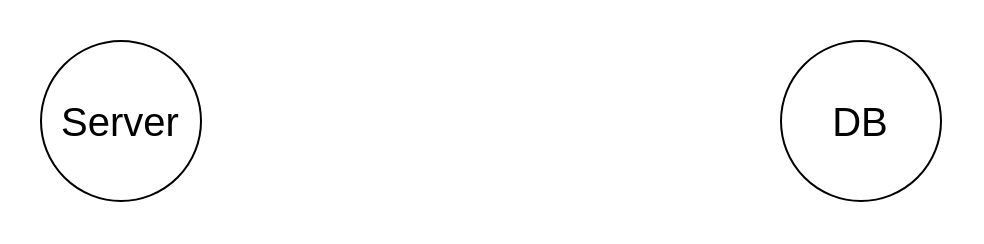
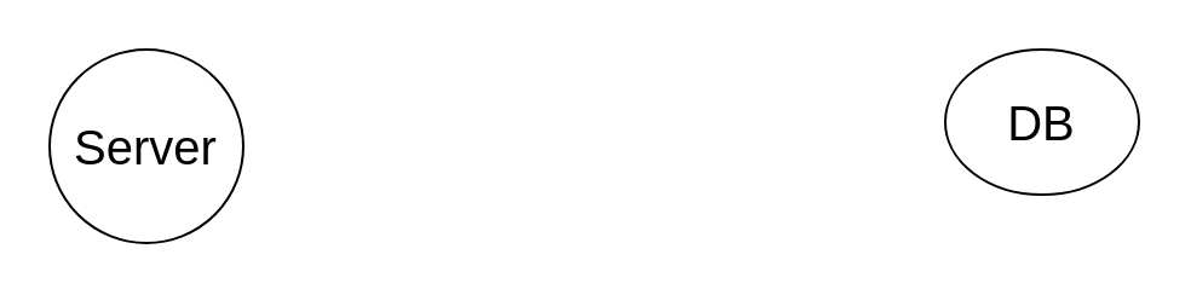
- <mxCell id="3" value="DB" style="ellipse;whiteSpace=wrap;html=1;aspect=fixed;fontSize=20;" vertex="1" parent="1"><mxGeometry x="390" y="20" width="80" height="80" as="geometry" /></mxCell>
+ <mxCell id="3" value="DB" style="ellipse;whiteSpace=wrap;html=1;aspect=fixed;fontSize=20;" vertex="1" parent="1"><mxGeometry x="390" y="20" width="80" height="60" as="geometry" /></mxCell>
